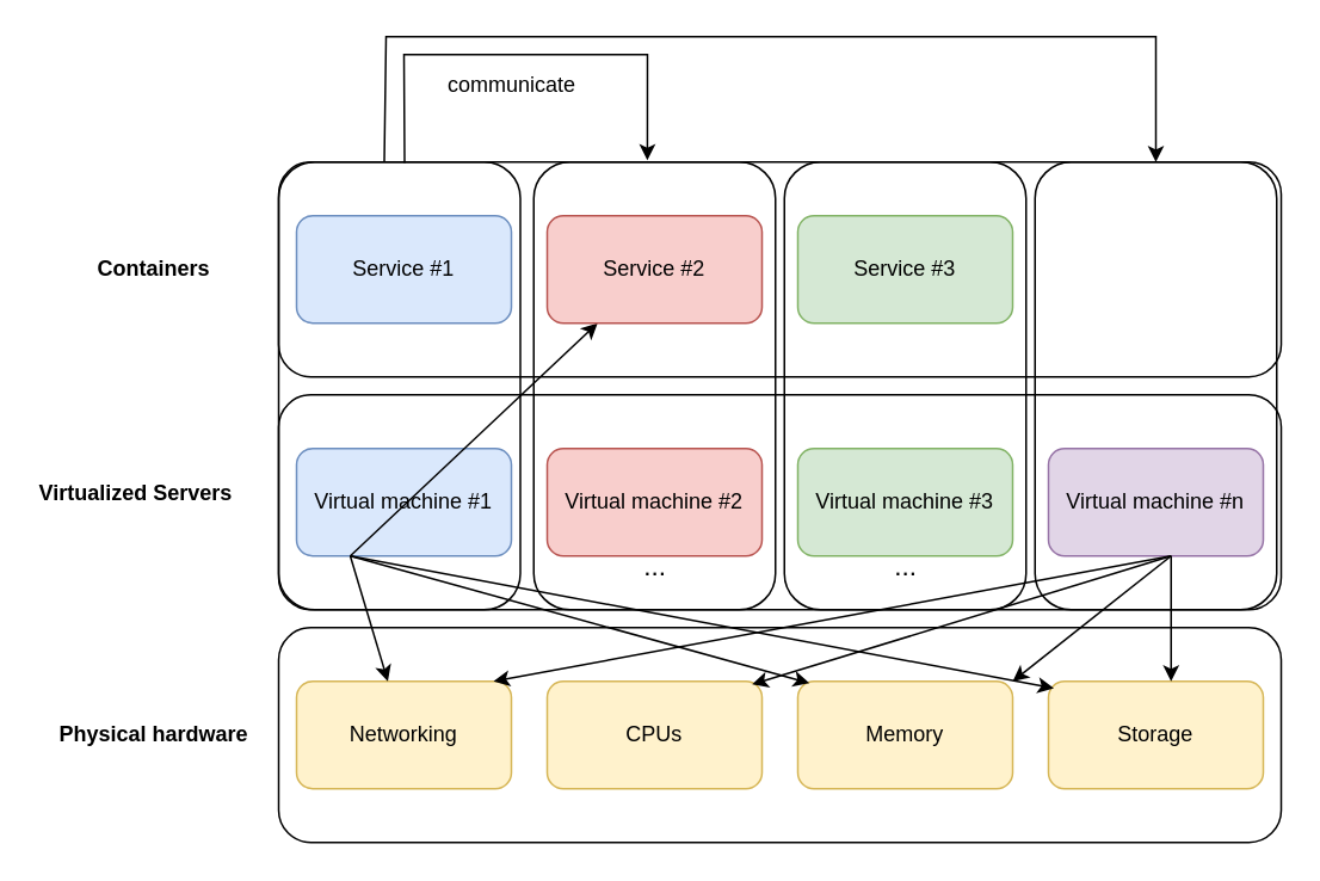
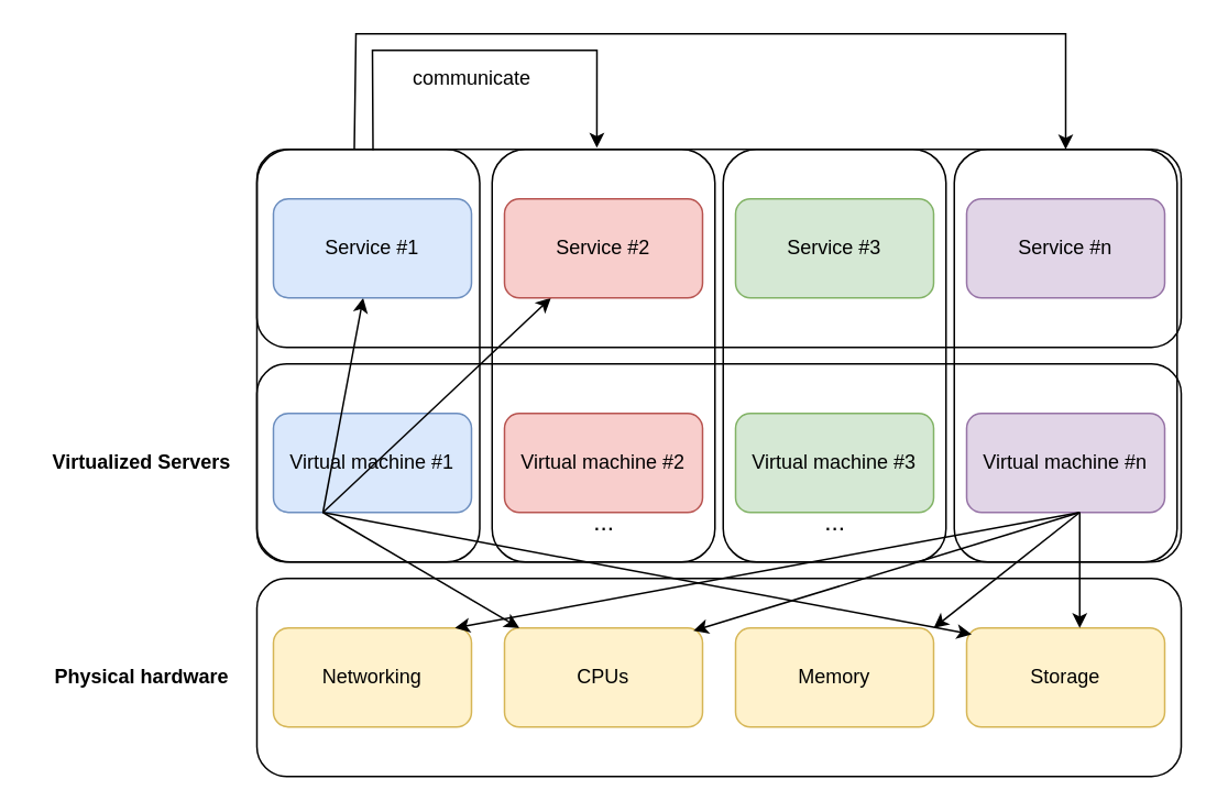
- <mxCell id="28" value="Containers" style="text;html=1;align=center;verticalAlign=middle;resizable=0;points=[];autosize=1;strokeColor=none;fillColor=none;fontStyle=1" vertex="1" parent="1"><mxGeometry x="40" y="135" width="90" height="30" as="geometry" /></mxCell>
+ <mxCell id="32" value="Service #n" style="rounded=1;whiteSpace=wrap;html=1;fillColor=#e1d5e7;strokeColor=#9673a6;" vertex="1" parent="1"><mxGeometry x="585" y="120" width="120" height="60" as="geometry" /></mxCell>
- <mxCell id="17" value="Virtualized Servers" style="text;html=1;align=center;verticalAlign=middle;resizable=0;points=[];autosize=1;strokeColor=none;fillColor=none;fontStyle=1" vertex="1" parent="1"><mxGeometry x="10" y="260" width="130" height="30" as="geometry" /></mxCell>
+ <mxCell id="17" value="Virtualized Servers" style="text;html=1;align=center;verticalAlign=middle;resizable=0;points=[];autosize=1;strokeColor=none;fillColor=none;fontStyle=1" vertex="1" parent="1"><mxGeometry x="20" y="265" width="130" height="30" as="geometry" /></mxCell>
- <mxCell id="20" value="" style="endArrow=classic;html=1;rounded=0;exitX=0.25;exitY=1;exitDx=0;exitDy=0;entryX=0.054;entryY=0.017;entryDx=0;entryDy=0;entryPerimeter=0;" edge="1" parent="1" source="12" target="10"><mxGeometry width="50" height="50" relative="1" as="geometry"><mxPoint x="235" y="308.98" as="sourcePoint" /><mxPoint x="350.634" y="380" as="targetPoint" /></mxGeometry></mxCell>
+ <mxCell id="20" value="" style="endArrow=classic;html=1;rounded=0;exitX=0.25;exitY=1;exitDx=0;exitDy=0;" edge="1" parent="1" source="12" target="29"><mxGeometry width="50" height="50" relative="1" as="geometry"><mxPoint x="235" y="308.98" as="sourcePoint" /><mxPoint x="350.634" y="380" as="targetPoint" /></mxGeometry></mxCell>
- <mxCell id="19" value="" style="endArrow=classic;html=1;rounded=0;exitX=0.25;exitY=1;exitDx=0;exitDy=0;" edge="1" parent="1" source="12" target="8"><mxGeometry width="50" height="50" relative="1" as="geometry"><mxPoint x="205" y="320" as="sourcePoint" /><mxPoint x="205" y="390" as="targetPoint" /></mxGeometry></mxCell>
+ <mxCell id="19" value="" style="endArrow=classic;html=1;rounded=0;exitX=0.25;exitY=1;exitDx=0;exitDy=0;" edge="1" parent="1" source="12" target="9"><mxGeometry width="50" height="50" relative="1" as="geometry"><mxPoint x="205" y="320" as="sourcePoint" /><mxPoint x="205" y="390" as="targetPoint" /></mxGeometry></mxCell>
